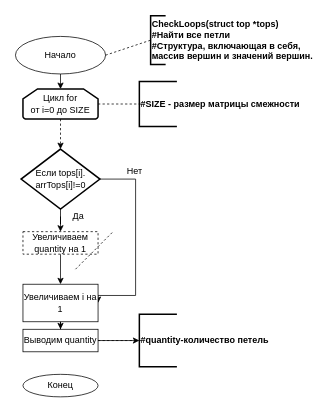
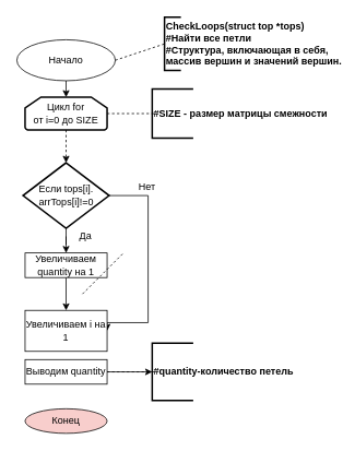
- <mxCell id="14" value="Увеличиваем quantity на 1" style="rounded=0;whiteSpace=wrap;html=1;dashed=1;" vertex="1" parent="1"><mxGeometry x="30" y="308" width="100" height="30" as="geometry" /></mxCell>
+ <mxCell id="14" value="Увеличиваем quantity на 1" style="rounded=0;whiteSpace=wrap;html=1;" vertex="1" parent="1"><mxGeometry x="30" y="308" width="100" height="30" as="geometry" /></mxCell>
- <mxCell id="15" style="edgeStyle=orthogonalEdgeStyle;rounded=0;orthogonalLoop=1;jettySize=auto;html=1;" edge="1" parent="1" source="16" target="20"><mxGeometry relative="1" as="geometry"><mxPoint x="80" y="438" as="targetPoint" /></mxGeometry></mxCell>
- <mxCell id="21" value="Конец" style="ellipse;whiteSpace=wrap;html=1;" vertex="1" parent="1"><mxGeometry x="30" y="498" width="100" height="30" as="geometry" /></mxCell>
+ <mxCell id="21" value="Конец" style="ellipse;whiteSpace=wrap;html=1;fillColor=#f8cecc;" vertex="1" parent="1"><mxGeometry x="30" y="498" width="100" height="30" as="geometry" /></mxCell>
